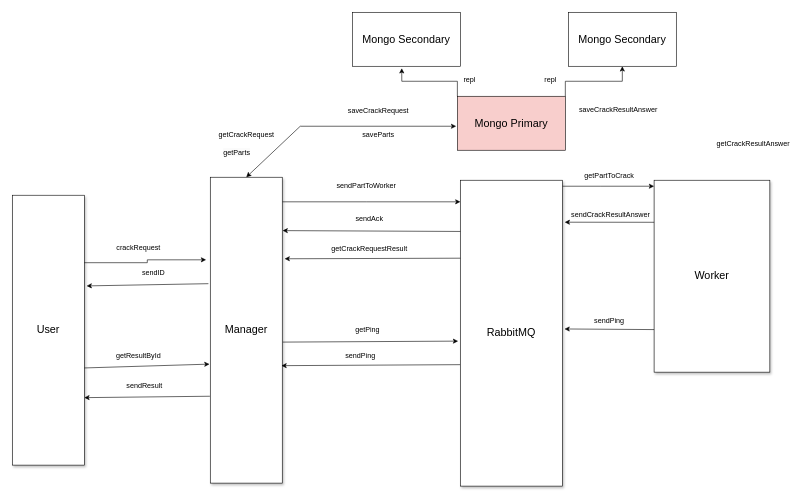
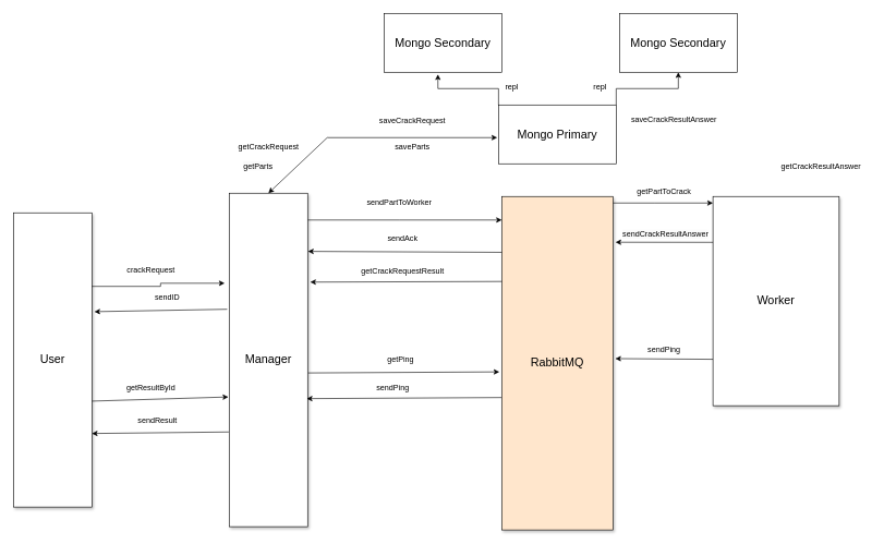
- <mxCell id="10" value="&lt;font style=&quot;font-size: 18px;&quot;&gt;Mongo Primary&lt;/font&gt;" style="rounded=0;whiteSpace=wrap;html=1;labelBackgroundColor=none;fillColor=#f8cecc;" vertex="1" parent="1"><mxGeometry x="762" y="160" width="180" height="90" as="geometry" /></mxCell>
+ <mxCell id="10" value="&lt;font style=&quot;font-size: 18px;&quot;&gt;Mongo Primary&lt;/font&gt;" style="rounded=0;whiteSpace=wrap;html=1;labelBackgroundColor=none;" vertex="1" parent="1"><mxGeometry x="762" y="160" width="180" height="90" as="geometry" /></mxCell>
- <mxCell id="22" value="getCrackResultAnswer" style="text;html=1;align=center;verticalAlign=middle;resizable=0;points=[];autosize=1;strokeColor=none;fillColor=none;" vertex="1" parent="1"><mxGeometry x="1180" y="225" width="150" height="30" as="geometry" /></mxCell>
+ <mxCell id="22" value="getCrackResultAnswer" style="text;html=1;align=center;verticalAlign=middle;resizable=0;points=[];autosize=1;strokeColor=none;fillColor=none;" vertex="1" parent="1"><mxGeometry x="1180" y="240" width="150" height="30" as="geometry" /></mxCell>
- <mxCell id="3" value="RabbitMQ" style="whiteSpace=wrap;html=1;shadow=1;fontSize=18;labelBackgroundColor=none;" parent="1" vertex="1"><mxGeometry x="767" y="300" width="170" height="510" as="geometry" /></mxCell>
+ <mxCell id="3" value="RabbitMQ" style="whiteSpace=wrap;html=1;shadow=1;fontSize=18;labelBackgroundColor=none;fillColor=#ffe6cc;" parent="1" vertex="1"><mxGeometry x="767" y="300" width="170" height="510" as="geometry" /></mxCell>
